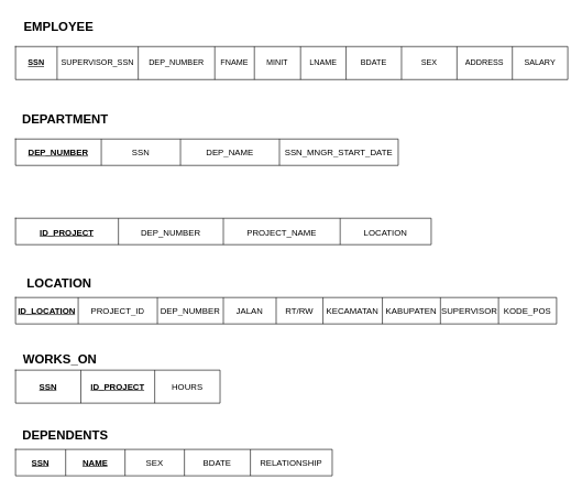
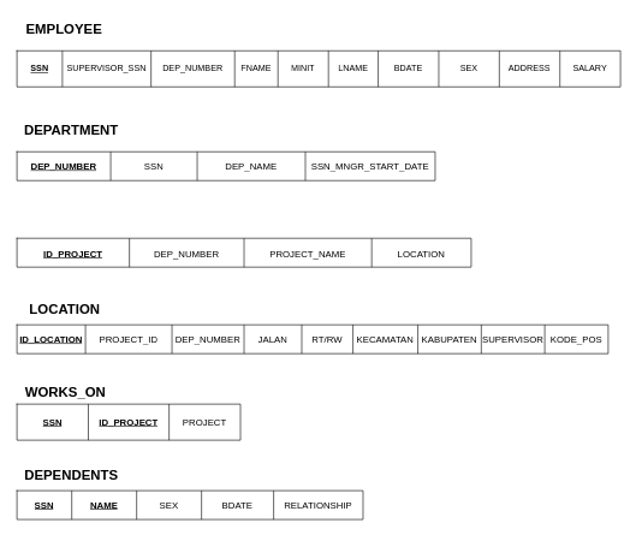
- <mxCell id="45" value="HOURS" style="shape=partialRectangle;html=1;whiteSpace=wrap;connectable=0;overflow=hidden;fillColor=none;top=0;left=0;bottom=0;right=0;pointerEvents=1;fontSize=13;" parent="42" vertex="1"><mxGeometry x="211" width="99" height="50" as="geometry"><mxRectangle width="99" height="50" as="alternateBounds" /></mxGeometry></mxCell>
+ <mxCell id="45" value="PROJECT" style="shape=partialRectangle;html=1;whiteSpace=wrap;connectable=0;overflow=hidden;fillColor=none;top=0;left=0;bottom=0;right=0;pointerEvents=1;fontSize=13;" parent="42" vertex="1"><mxGeometry x="211" width="99" height="50" as="geometry"><mxRectangle width="99" height="50" as="alternateBounds" /></mxGeometry></mxCell>
